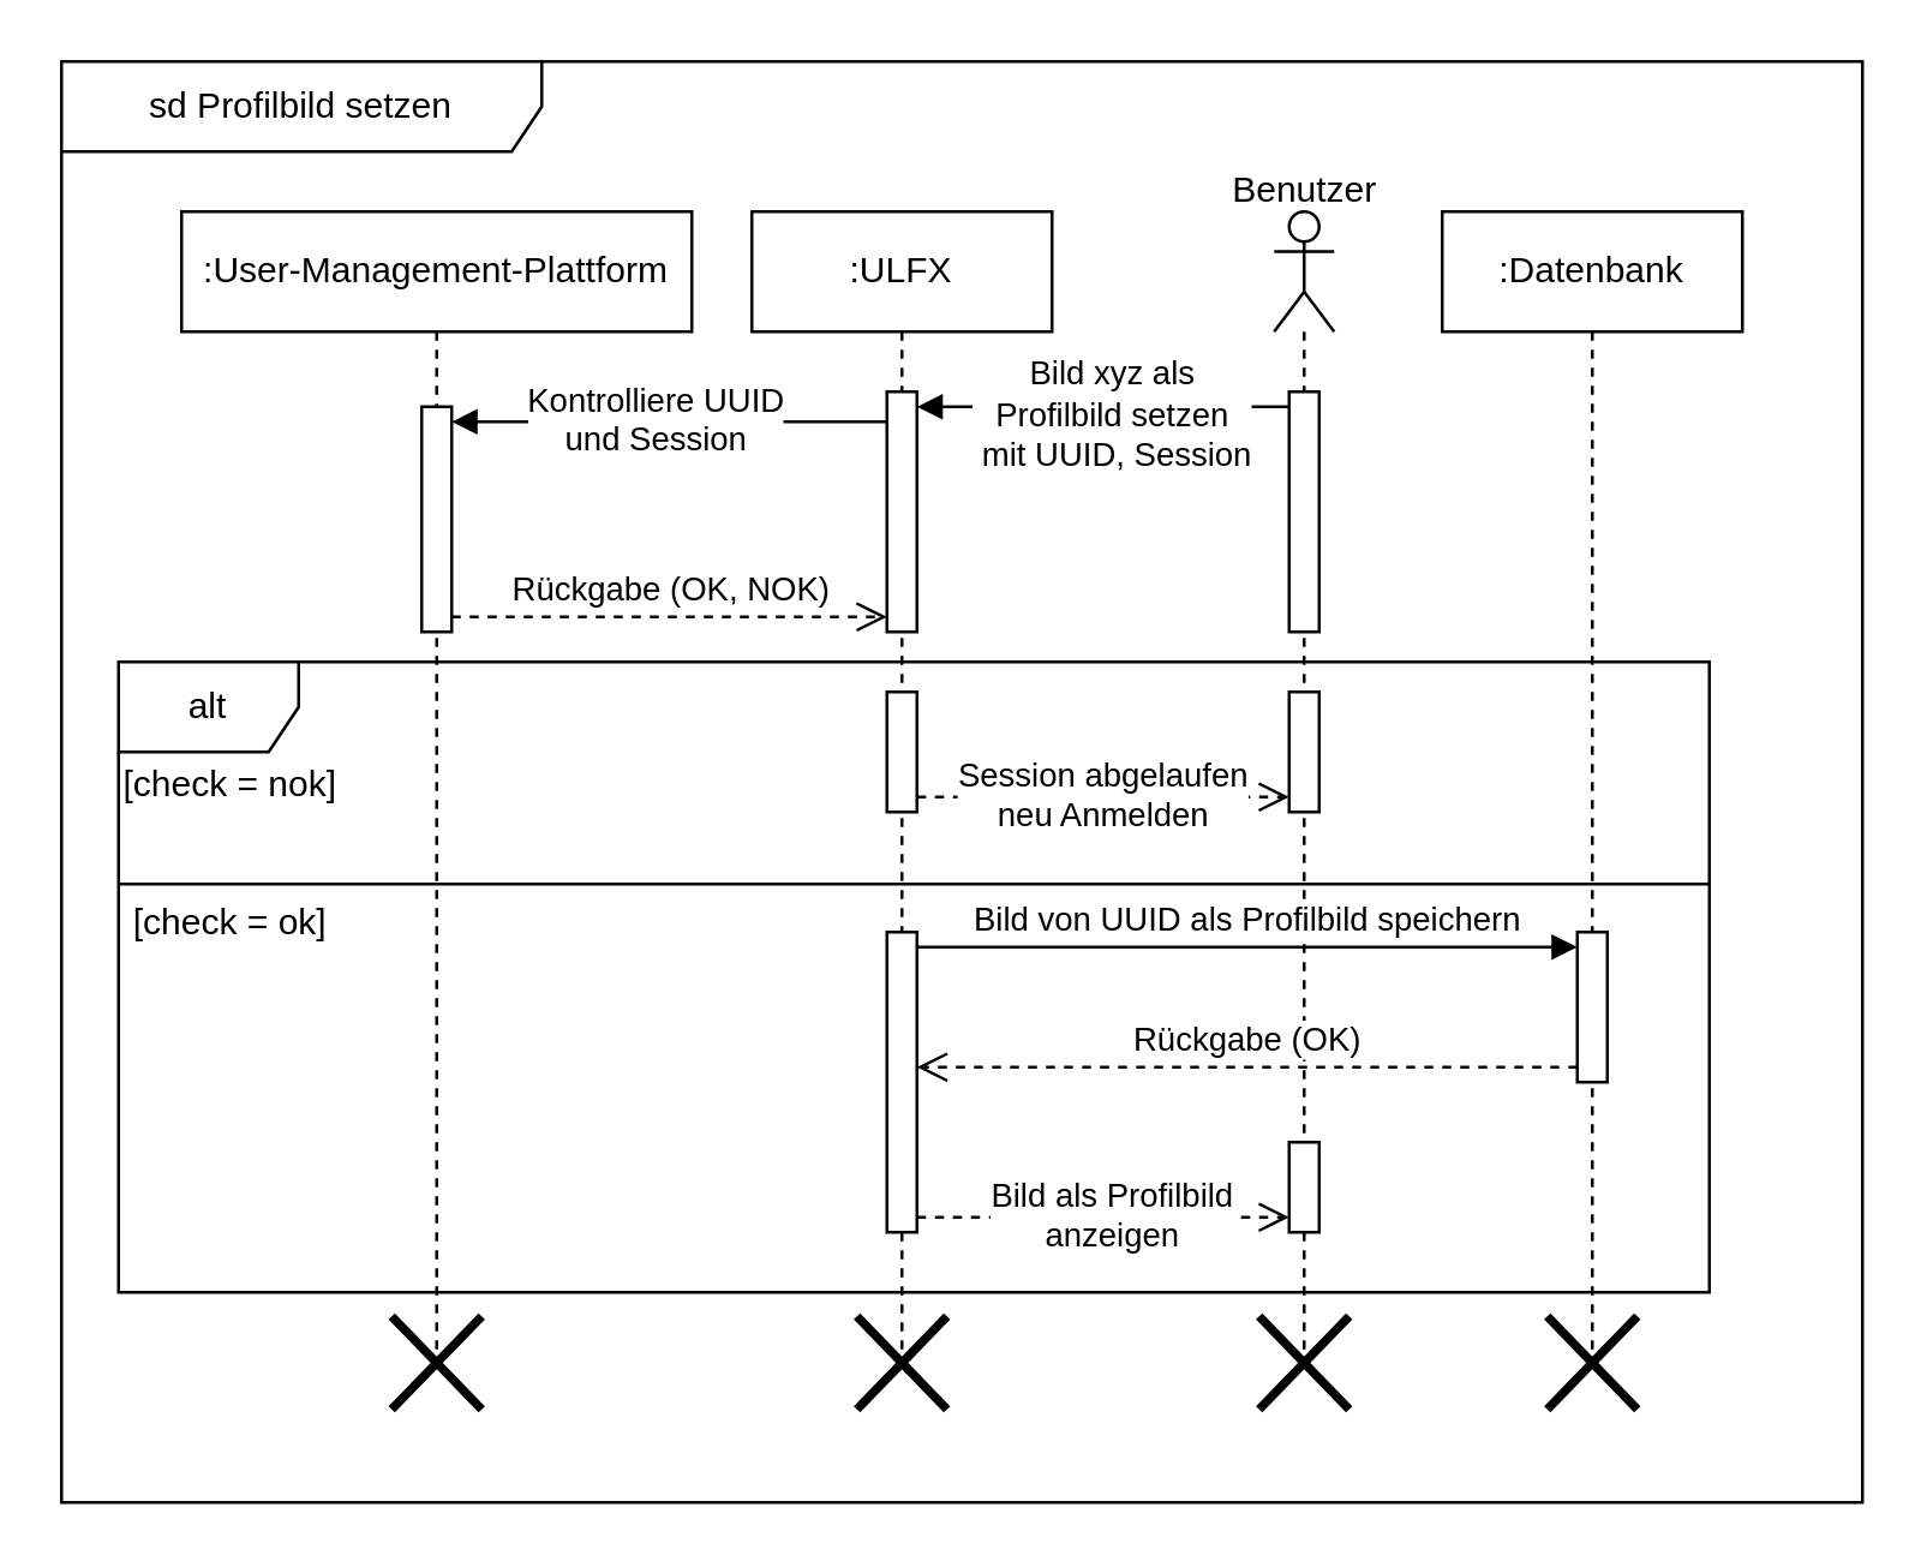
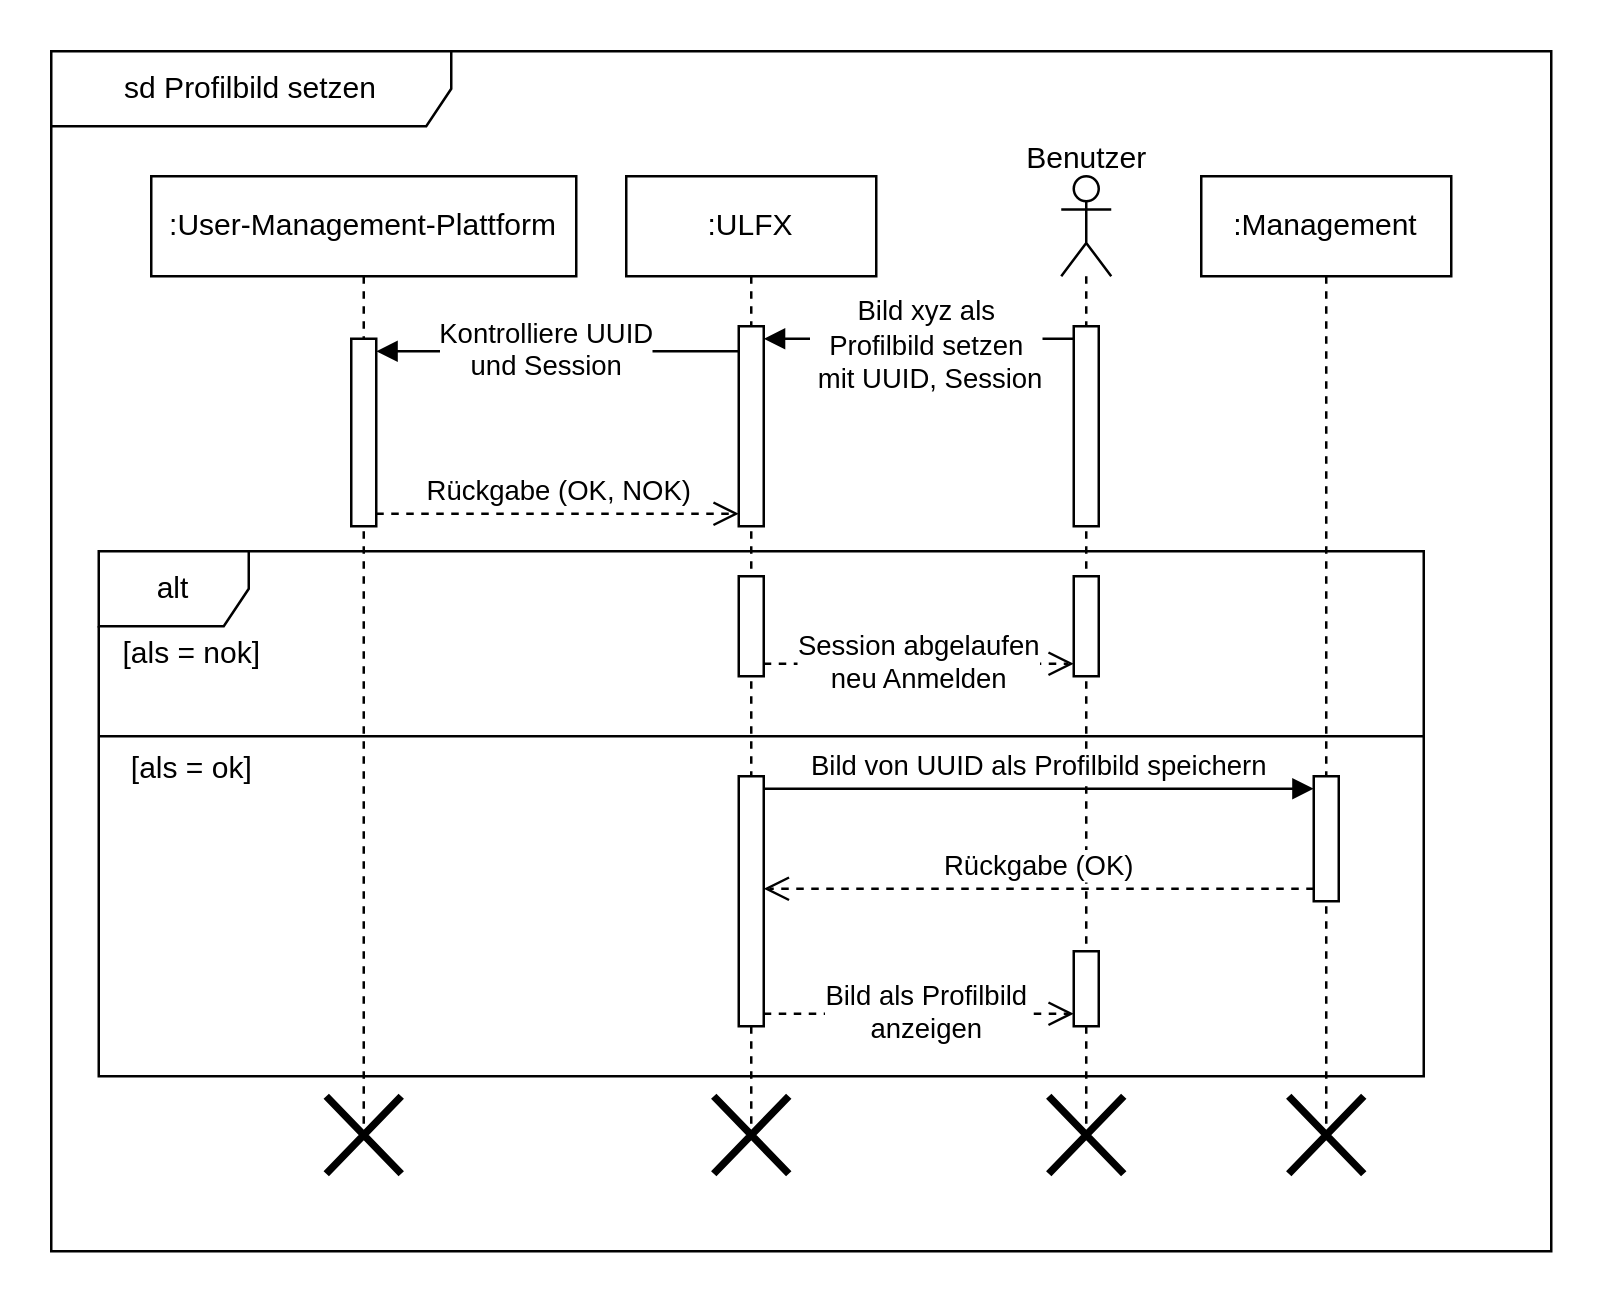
- <mxCell id="20" value=":Datenbank" style="shape=umlLifeline;perimeter=lifelinePerimeter;whiteSpace=wrap;html=1;container=1;dropTarget=0;collapsible=0;recursiveResize=0;outlineConnect=0;portConstraint=eastwest;newEdgeStyle={&quot;curved&quot;:0,&quot;rounded&quot;:0};" parent="1" vertex="1"><mxGeometry x="480" y="70" width="100" height="380" as="geometry" /></mxCell>
+ <mxCell id="20" value=":Management" style="shape=umlLifeline;perimeter=lifelinePerimeter;whiteSpace=wrap;html=1;container=1;dropTarget=0;collapsible=0;recursiveResize=0;outlineConnect=0;portConstraint=eastwest;newEdgeStyle={&quot;curved&quot;:0,&quot;rounded&quot;:0};" parent="1" vertex="1"><mxGeometry x="480" y="70" width="100" height="380" as="geometry" /></mxCell>
- <mxCell id="15" value="[check = nok]" style="text;html=1;align=center;verticalAlign=middle;resizable=0;points=[];autosize=1;strokeColor=none;fillColor=none;" parent="1" vertex="1"><mxGeometry x="31" y="246" width="90" height="30" as="geometry" /></mxCell>
+ <mxCell id="15" value="[als = nok]" style="text;html=1;align=center;verticalAlign=middle;resizable=0;points=[];autosize=1;strokeColor=none;fillColor=none;" parent="1" vertex="1"><mxGeometry x="31" y="246" width="90" height="30" as="geometry" /></mxCell>
- <mxCell id="19" value="[check = ok]" style="text;html=1;align=center;verticalAlign=middle;resizable=0;points=[];autosize=1;strokeColor=none;fillColor=none;" parent="1" vertex="1"><mxGeometry x="31" y="292" width="90" height="30" as="geometry" /></mxCell>
+ <mxCell id="19" value="[als = ok]" style="text;html=1;align=center;verticalAlign=middle;resizable=0;points=[];autosize=1;strokeColor=none;fillColor=none;" parent="1" vertex="1"><mxGeometry x="31" y="292" width="90" height="30" as="geometry" /></mxCell>
